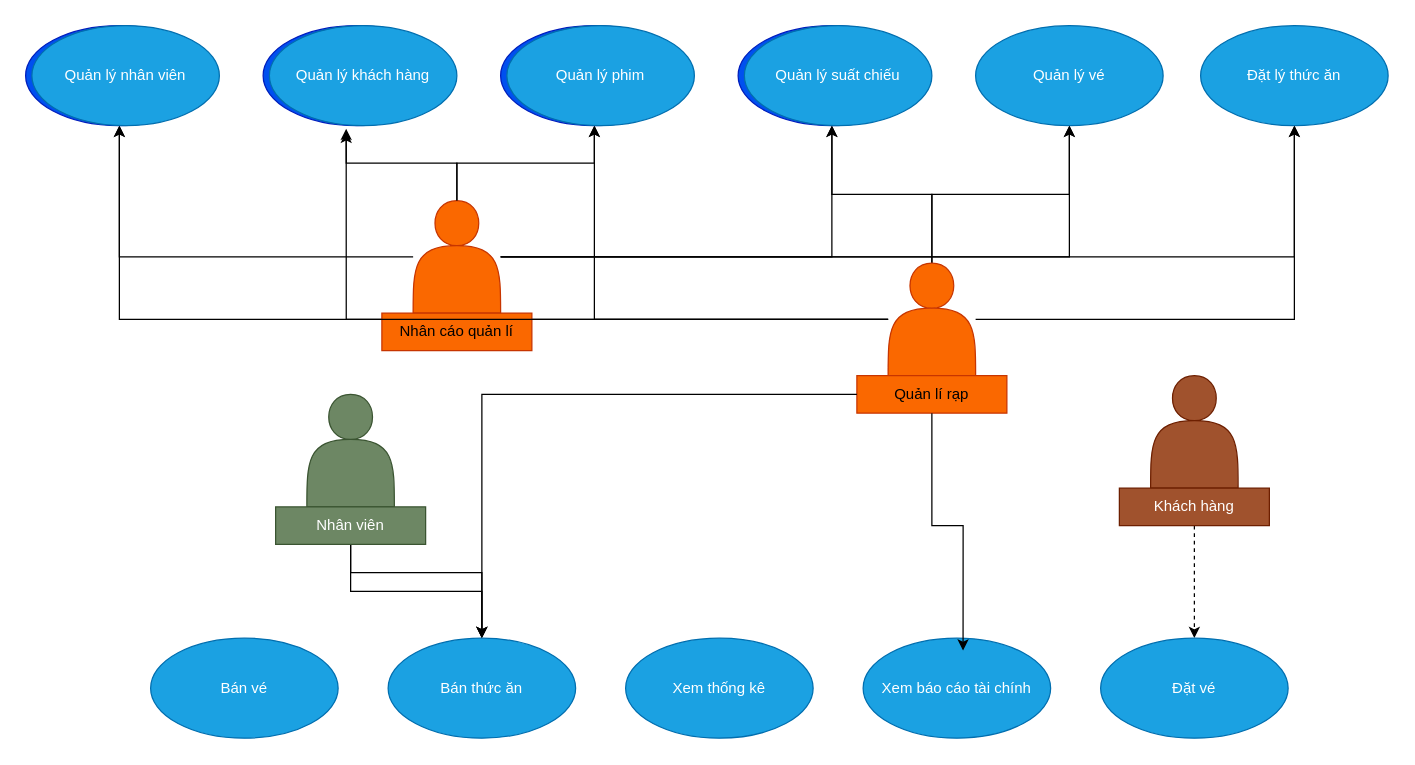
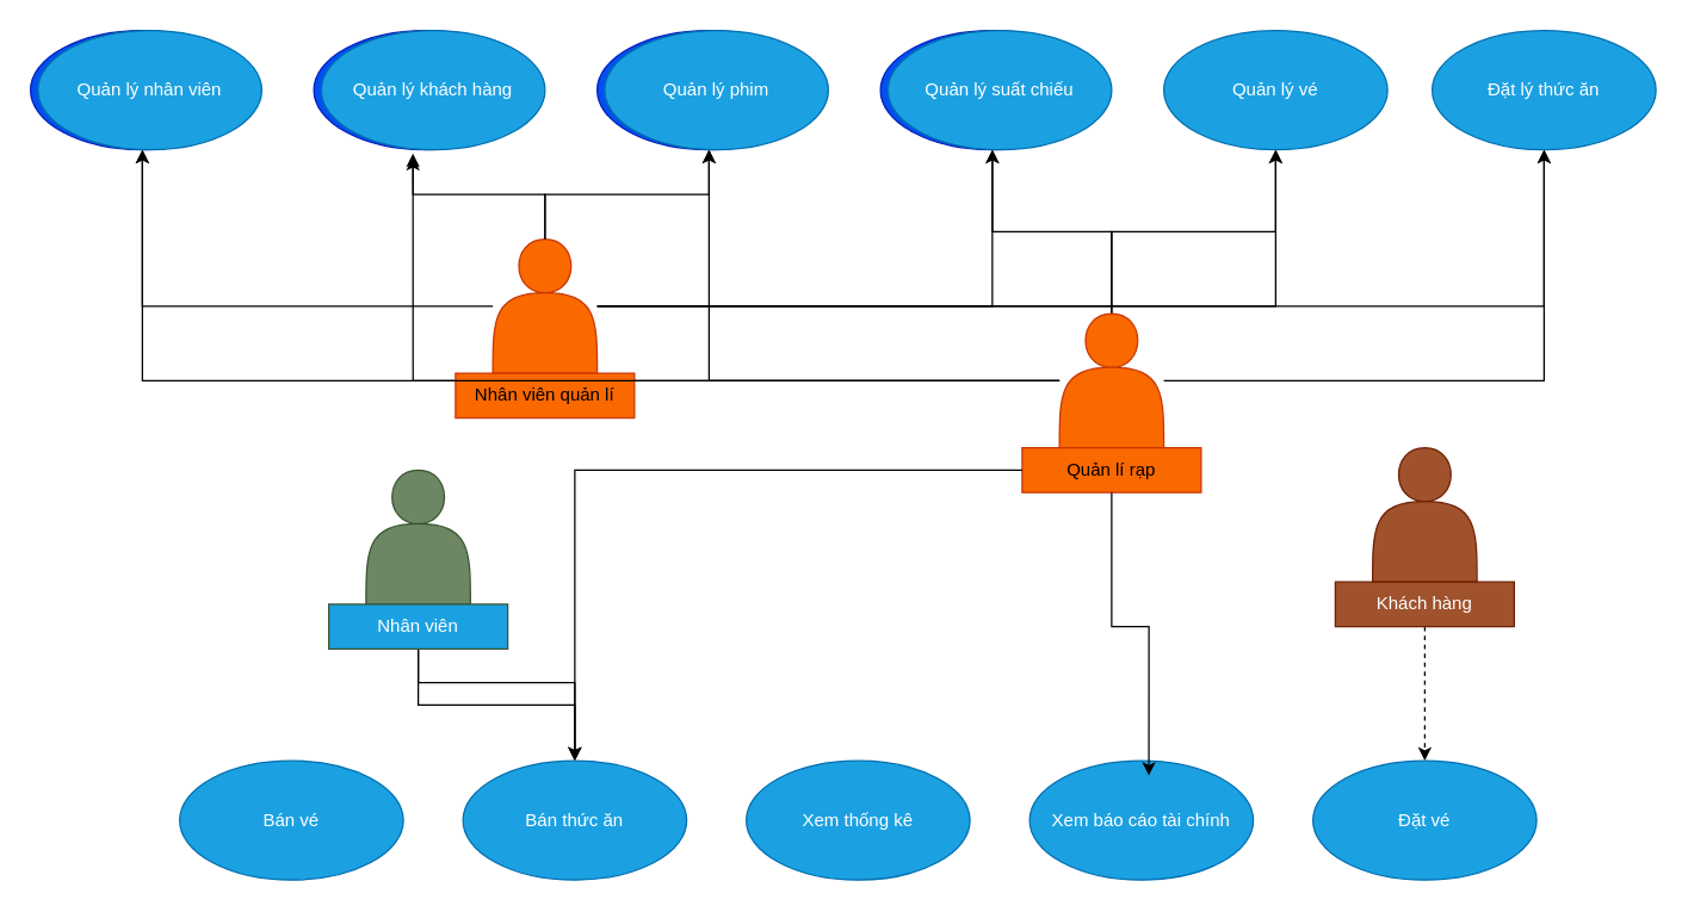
- <mxCell id="21" value="Nhân cáo quản lí" style="rounded=0;whiteSpace=wrap;html=1;fillColor=#fa6800;strokeColor=#C73500;" vertex="1" parent="1"><mxGeometry x="305" y="250" width="120" height="30" as="geometry" /></mxCell>
+ <mxCell id="21" value="Nhân viên quản lí" style="rounded=0;whiteSpace=wrap;html=1;fillColor=#fa6800;strokeColor=#C73500;" vertex="1" parent="1"><mxGeometry x="305" y="250" width="120" height="30" as="geometry" /></mxCell>
- <mxCell id="25" value="Nhân viên" style="rounded=0;whiteSpace=wrap;html=1;fillColor=#6d8764;fontColor=#ffffff;strokeColor=#3A5431;" vertex="1" parent="1"><mxGeometry x="220" y="405" width="120" height="30" as="geometry" /></mxCell>
+ <mxCell id="25" value="Nhân viên" style="rounded=0;whiteSpace=wrap;html=1;fillColor=#1ba1e2;fontColor=#ffffff;strokeColor=#3A5431;" vertex="1" parent="1"><mxGeometry x="220" y="405" width="120" height="30" as="geometry" /></mxCell>
